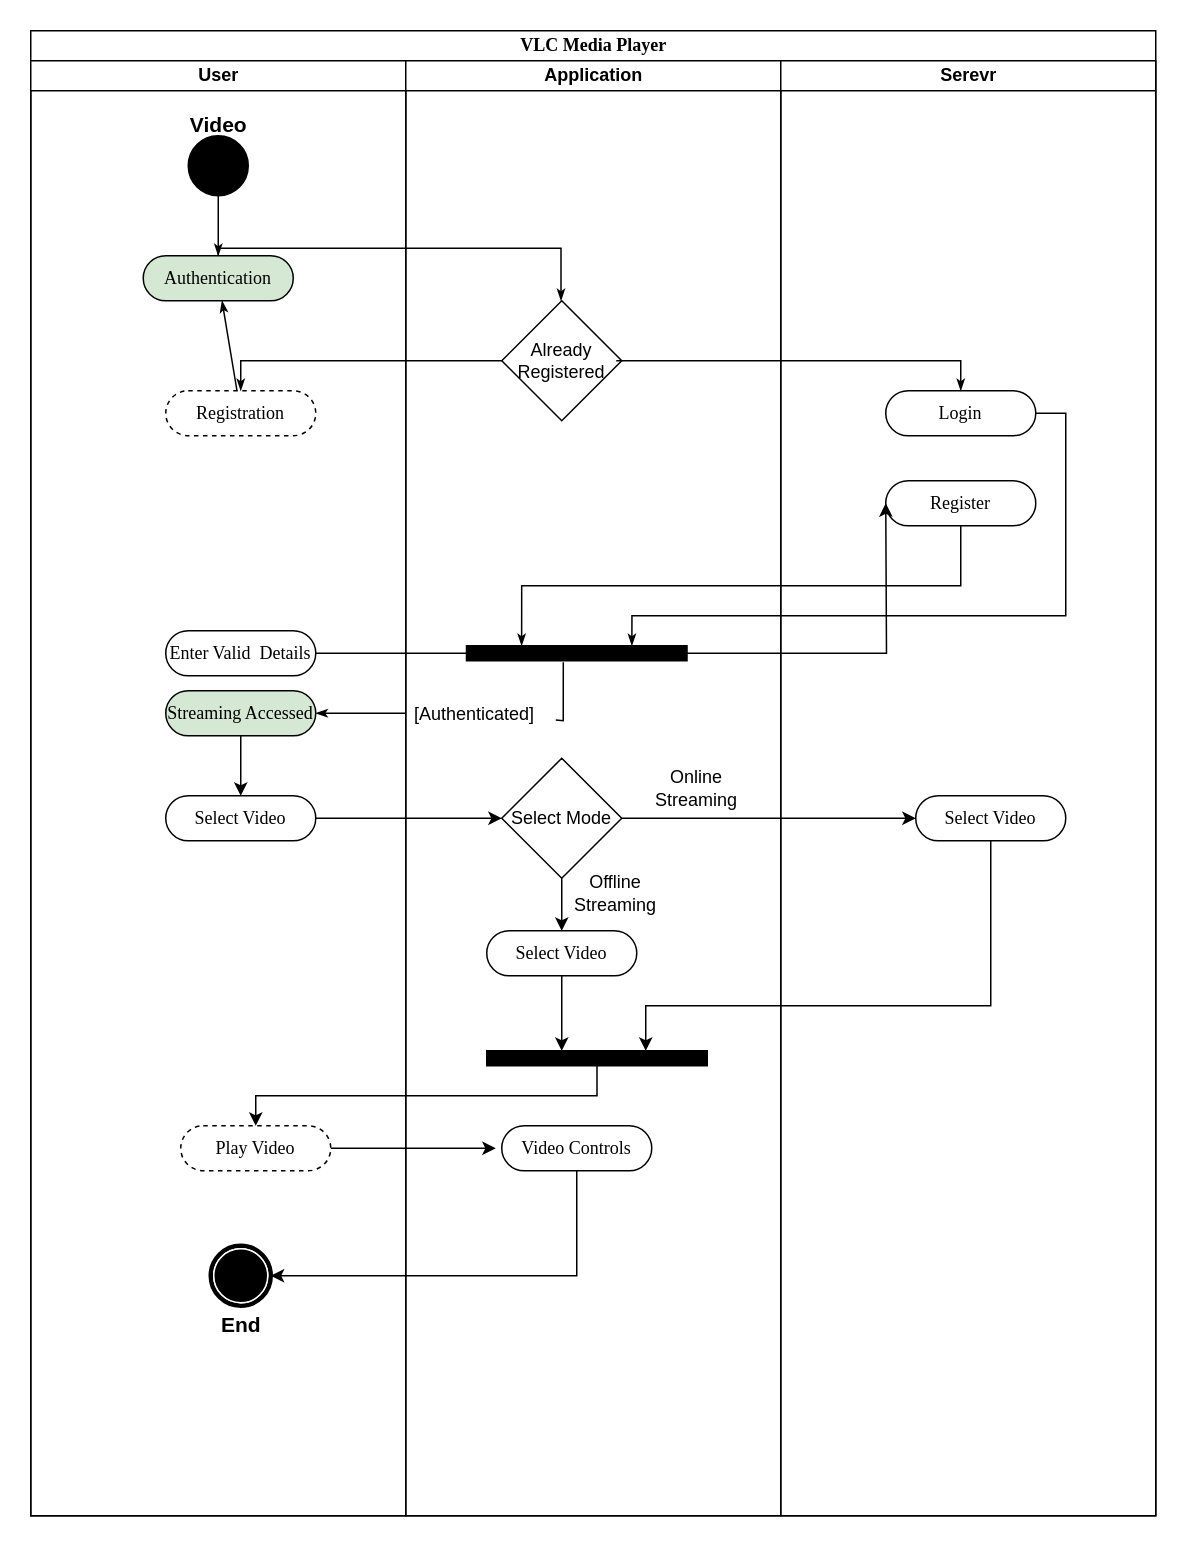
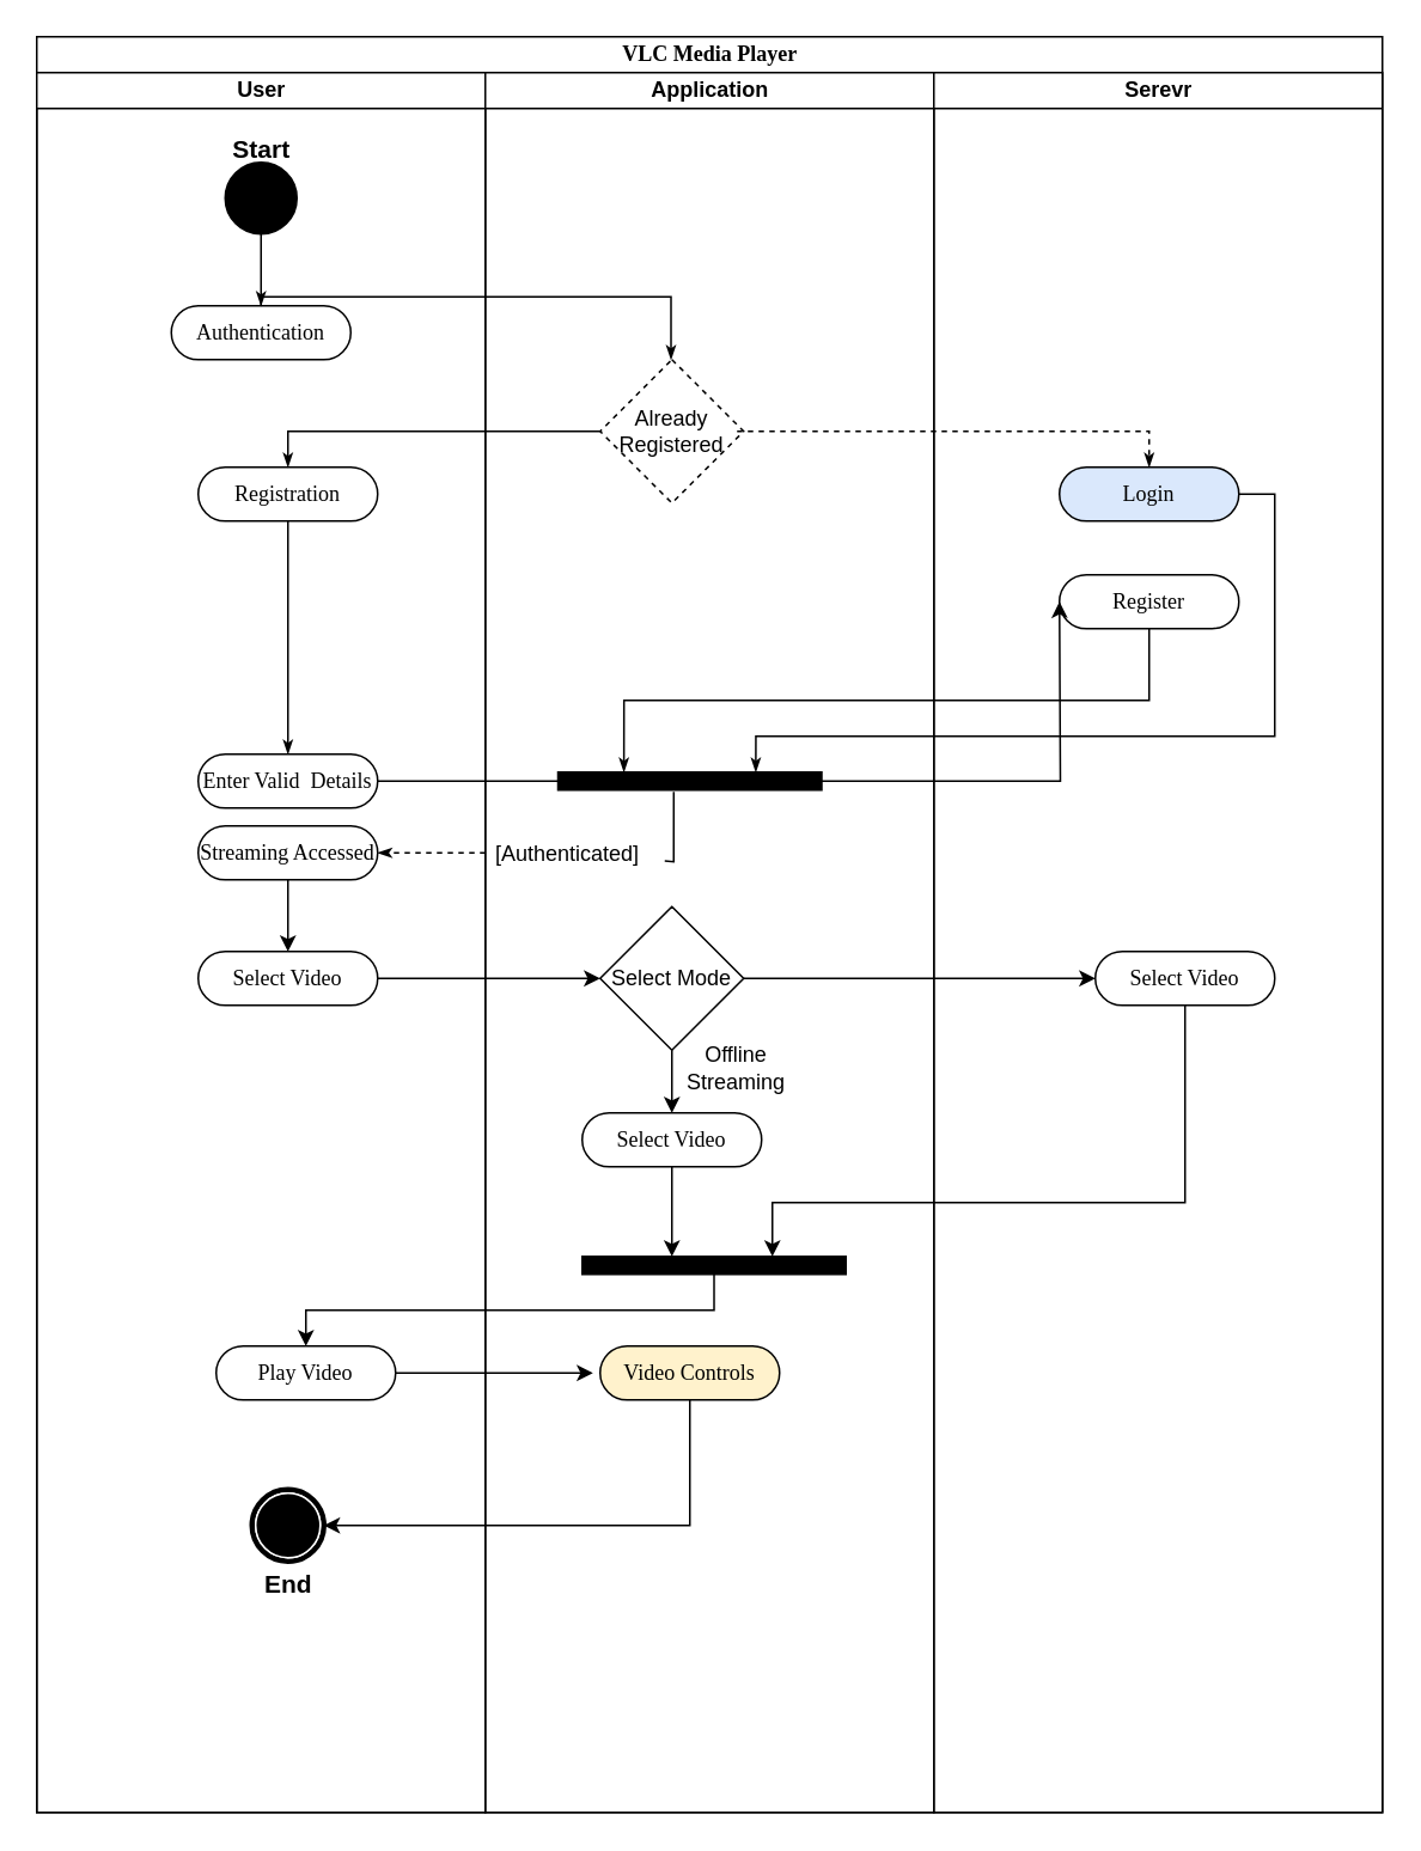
- <mxCell id="15" value="&lt;font style=&quot;font-size: 14px&quot;&gt;Video&lt;/font&gt;" style="text;strokeColor=none;fillColor=none;html=1;fontSize=24;fontStyle=1;verticalAlign=middle;align=center;" vertex="1" parent="3"><mxGeometry x="75" y="20" width="100" height="40" as="geometry" /></mxCell>
+ <mxCell id="15" value="&lt;font style=&quot;font-size: 14px&quot;&gt;Start&lt;/font&gt;" style="text;strokeColor=none;fillColor=none;html=1;fontSize=24;fontStyle=1;verticalAlign=middle;align=center;" vertex="1" parent="3"><mxGeometry x="75" y="20" width="100" height="40" as="geometry" /></mxCell>
- <mxCell id="7" value="Authentication" style="rounded=1;whiteSpace=wrap;html=1;shadow=0;comic=0;labelBackgroundColor=none;strokeWidth=1;fontFamily=Verdana;fontSize=12;align=center;arcSize=50;fillColor=#d5e8d4;" parent="3" vertex="1"><mxGeometry x="75" y="130" width="100" height="30" as="geometry" /></mxCell>
+ <mxCell id="7" value="Authentication" style="rounded=1;whiteSpace=wrap;html=1;shadow=0;comic=0;labelBackgroundColor=none;strokeWidth=1;fontFamily=Verdana;fontSize=12;align=center;arcSize=50;" parent="3" vertex="1"><mxGeometry x="75" y="130" width="100" height="30" as="geometry" /></mxCell>
- <mxCell id="4" style="edgeStyle=none;rounded=0;html=1;labelBackgroundColor=none;startArrow=none;startFill=0;startSize=5;endArrow=classicThin;endFill=1;endSize=5;jettySize=auto;orthogonalLoop=1;strokeWidth=1;fontFamily=Verdana;fontSize=12;" parent="3" source="5" target="7" edge="1"><mxGeometry relative="1" as="geometry"><mxPoint x="136.25" y="280" as="targetPoint" /></mxGeometry></mxCell>
+ <mxCell id="4" style="edgeStyle=none;rounded=0;html=1;labelBackgroundColor=none;startArrow=none;startFill=0;startSize=5;endArrow=classicThin;endFill=1;endSize=5;jettySize=auto;orthogonalLoop=1;strokeWidth=1;fontFamily=Verdana;fontSize=12;entryX=0.5;entryY=0;entryDx=0;entryDy=0;" parent="3" source="5" target="9" edge="1"><mxGeometry relative="1" as="geometry"><mxPoint x="136.25" y="280" as="targetPoint" /></mxGeometry></mxCell>
- <mxCell id="19" value="Already Registered" style="rhombus;whiteSpace=wrap;html=1;" vertex="1" parent="17"><mxGeometry x="64" y="160" width="80" height="80" as="geometry" /></mxCell>
+ <mxCell id="19" value="Already Registered" style="rhombus;whiteSpace=wrap;html=1;dashed=1;" vertex="1" parent="17"><mxGeometry x="64" y="160" width="80" height="80" as="geometry" /></mxCell>
- <mxCell id="33" style="edgeStyle=orthogonalEdgeStyle;rounded=0;html=1;exitX=0.954;exitY=0.5;labelBackgroundColor=none;startArrow=none;startFill=0;startSize=5;endArrow=classicThin;endFill=1;endSize=5;jettySize=auto;orthogonalLoop=1;strokeWidth=1;fontFamily=Verdana;fontSize=12;exitDx=0;exitDy=0;exitPerimeter=0;" parent="2" source="19" target="29" edge="1"><mxGeometry relative="1" as="geometry"><Array as="points"><mxPoint x="620" y="220" /></Array><mxPoint x="390.25" y="190" as="sourcePoint" /></mxGeometry></mxCell>
+ <mxCell id="33" style="edgeStyle=orthogonalEdgeStyle;rounded=0;html=1;exitX=0.954;exitY=0.5;labelBackgroundColor=none;startArrow=none;startFill=0;startSize=5;endArrow=classicThin;endFill=1;endSize=5;jettySize=auto;orthogonalLoop=1;strokeWidth=1;fontFamily=Verdana;fontSize=12;exitDx=0;exitDy=0;exitPerimeter=0;dashed=1;" parent="2" source="19" target="29" edge="1"><mxGeometry relative="1" as="geometry"><Array as="points"><mxPoint x="620" y="220" /></Array><mxPoint x="390.25" y="190" as="sourcePoint" /></mxGeometry></mxCell>
- <mxCell id="5" value="Registration" style="rounded=1;whiteSpace=wrap;html=1;shadow=0;comic=0;labelBackgroundColor=none;strokeWidth=1;fontFamily=Verdana;fontSize=12;align=center;arcSize=50;dashed=1;" parent="3" vertex="1"><mxGeometry x="90" y="220" width="100" height="30" as="geometry" /></mxCell>
+ <mxCell id="5" value="Registration" style="rounded=1;whiteSpace=wrap;html=1;shadow=0;comic=0;labelBackgroundColor=none;strokeWidth=1;fontFamily=Verdana;fontSize=12;align=center;arcSize=50;" parent="3" vertex="1"><mxGeometry x="90" y="220" width="100" height="30" as="geometry" /></mxCell>
- <mxCell id="29" value="Login" style="rounded=1;whiteSpace=wrap;html=1;shadow=0;comic=0;labelBackgroundColor=none;strokeWidth=1;fontFamily=Verdana;fontSize=12;align=center;arcSize=50;" parent="28" vertex="1"><mxGeometry x="70" y="220" width="100" height="30" as="geometry" /></mxCell>
+ <mxCell id="29" value="Login" style="rounded=1;whiteSpace=wrap;html=1;shadow=0;comic=0;labelBackgroundColor=none;strokeWidth=1;fontFamily=Verdana;fontSize=12;align=center;arcSize=50;fillColor=#dae8fc;" parent="28" vertex="1"><mxGeometry x="70" y="220" width="100" height="30" as="geometry" /></mxCell>
- <mxCell id="11" value="Streaming Accessed" style="rounded=1;whiteSpace=wrap;html=1;shadow=0;comic=0;labelBackgroundColor=none;strokeWidth=1;fontFamily=Verdana;fontSize=12;align=center;arcSize=50;fillColor=#d5e8d4;" vertex="1" parent="3"><mxGeometry x="90" y="420" width="100" height="30" as="geometry" /></mxCell>
+ <mxCell id="11" value="Streaming Accessed" style="rounded=1;whiteSpace=wrap;html=1;shadow=0;comic=0;labelBackgroundColor=none;strokeWidth=1;fontFamily=Verdana;fontSize=12;align=center;arcSize=50;" vertex="1" parent="3"><mxGeometry x="90" y="420" width="100" height="30" as="geometry" /></mxCell>
- <mxCell id="37" style="edgeStyle=none;rounded=0;html=1;labelBackgroundColor=none;startArrow=none;startFill=0;startSize=5;endArrow=classicThin;endFill=1;endSize=5;jettySize=auto;orthogonalLoop=1;strokeWidth=1;fontFamily=Verdana;fontSize=12;entryX=1;entryY=0.5;entryDx=0;entryDy=0;exitX=0;exitY=0.5;exitDx=0;exitDy=0;" parent="2" source="20" target="11" edge="1"><mxGeometry relative="1" as="geometry"><mxPoint x="360" y="415" as="sourcePoint" /><mxPoint x="180" y="460" as="targetPoint" /><Array as="points"><mxPoint x="230" y="455" /></Array></mxGeometry></mxCell>
+ <mxCell id="37" style="edgeStyle=none;rounded=0;html=1;labelBackgroundColor=none;startArrow=none;startFill=0;startSize=5;endArrow=classicThin;endFill=1;endSize=5;jettySize=auto;orthogonalLoop=1;strokeWidth=1;fontFamily=Verdana;fontSize=12;entryX=1;entryY=0.5;entryDx=0;entryDy=0;exitX=0;exitY=0.5;exitDx=0;exitDy=0;dashed=1;" parent="2" source="20" target="11" edge="1"><mxGeometry relative="1" as="geometry"><mxPoint x="360" y="415" as="sourcePoint" /><mxPoint x="180" y="460" as="targetPoint" /><Array as="points"><mxPoint x="230" y="455" /></Array></mxGeometry></mxCell>
- <mxCell id="23" value="Online Streaming" style="text;html=1;strokeColor=none;fillColor=none;align=center;verticalAlign=middle;whiteSpace=wrap;rounded=0;" vertex="1" parent="17"><mxGeometry x="164" y="470" width="60" height="30" as="geometry" /></mxCell>
- <mxCell id="14" value="Play Video" style="rounded=1;whiteSpace=wrap;html=1;shadow=0;comic=0;labelBackgroundColor=none;strokeWidth=1;fontFamily=Verdana;fontSize=12;align=center;arcSize=50;dashed=1;" vertex="1" parent="3"><mxGeometry x="100" y="710" width="100" height="30" as="geometry" /></mxCell>
+ <mxCell id="14" value="Play Video" style="rounded=1;whiteSpace=wrap;html=1;shadow=0;comic=0;labelBackgroundColor=none;strokeWidth=1;fontFamily=Verdana;fontSize=12;align=center;arcSize=50;" vertex="1" parent="3"><mxGeometry x="100" y="710" width="100" height="30" as="geometry" /></mxCell>
- <mxCell id="27" value="Video Controls" style="rounded=1;whiteSpace=wrap;html=1;shadow=0;comic=0;labelBackgroundColor=none;strokeWidth=1;fontFamily=Verdana;fontSize=12;align=center;arcSize=50;" vertex="1" parent="17"><mxGeometry x="64" y="710" width="100" height="30" as="geometry" /></mxCell>
+ <mxCell id="27" value="Video Controls" style="rounded=1;whiteSpace=wrap;html=1;shadow=0;comic=0;labelBackgroundColor=none;strokeWidth=1;fontFamily=Verdana;fontSize=12;align=center;arcSize=50;fillColor=#fff2cc;" vertex="1" parent="17"><mxGeometry x="64" y="710" width="100" height="30" as="geometry" /></mxCell>
